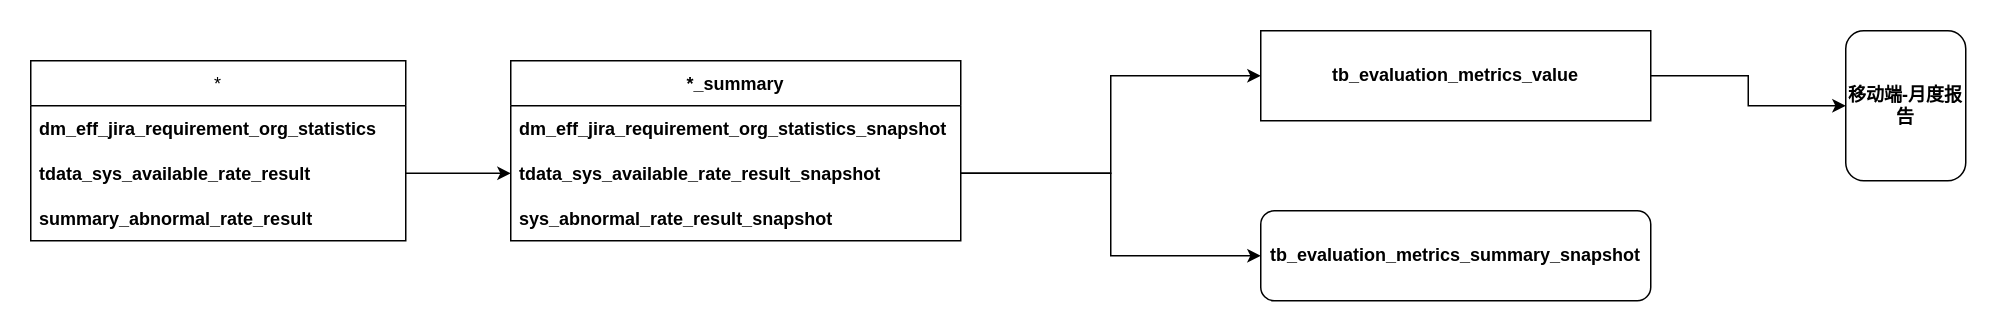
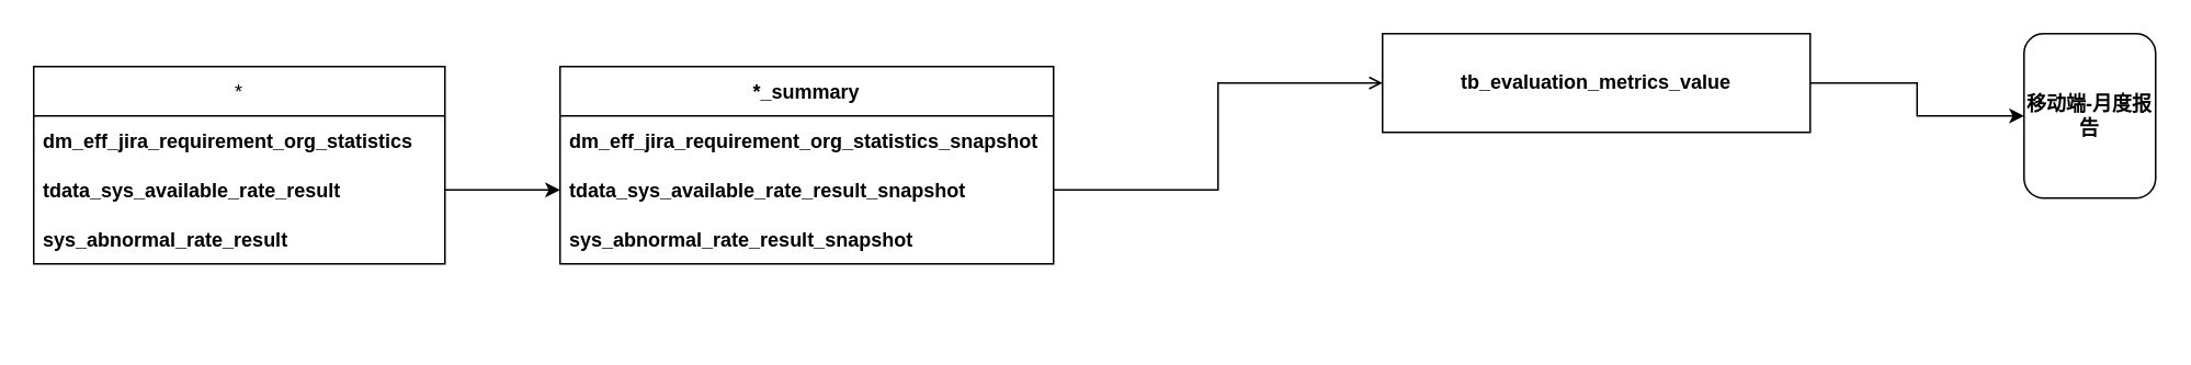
- <mxCell id="15" style="edgeStyle=orthogonalEdgeStyle;rounded=0;orthogonalLoop=1;jettySize=auto;html=1;entryX=0;entryY=0.5;entryDx=0;entryDy=0;" edge="1" parent="1" source="12" target="3"><mxGeometry relative="1" as="geometry"><mxPoint x="720" y="110" as="targetPoint" /></mxGeometry></mxCell>
+ <mxCell id="15" style="edgeStyle=orthogonalEdgeStyle;rounded=0;orthogonalLoop=1;jettySize=auto;html=1;entryX=0;entryY=0.5;entryDx=0;entryDy=0;endArrow=open;" edge="1" parent="1" source="12" target="3"><mxGeometry relative="1" as="geometry"><mxPoint x="720" y="110" as="targetPoint" /></mxGeometry></mxCell>
- <mxCell id="9" value="summary_abnormal_rate_result" style="text;strokeColor=none;fillColor=none;align=left;verticalAlign=middle;spacingLeft=4;spacingRight=4;overflow=hidden;points=[[0,0.5],[1,0.5]];portConstraint=eastwest;rotatable=0;fontStyle=1" vertex="1" parent="6"><mxGeometry y="90" width="250" height="30" as="geometry" /></mxCell>
+ <mxCell id="9" value="sys_abnormal_rate_result" style="text;strokeColor=none;fillColor=none;align=left;verticalAlign=middle;spacingLeft=4;spacingRight=4;overflow=hidden;points=[[0,0.5],[1,0.5]];portConstraint=eastwest;rotatable=0;fontStyle=1" vertex="1" parent="6"><mxGeometry y="90" width="250" height="30" as="geometry" /></mxCell>
- <mxCell id="16" style="edgeStyle=orthogonalEdgeStyle;rounded=0;orthogonalLoop=1;jettySize=auto;html=1;entryX=0;entryY=0.5;entryDx=0;entryDy=0;" edge="1" parent="1" source="12" target="4"><mxGeometry relative="1" as="geometry" /></mxCell>
- <mxCell id="4" value="tb_evaluation_metrics_summary_snapshot" style="rounded=1;whiteSpace=wrap;html=1;fontStyle=1" vertex="1" parent="1"><mxGeometry x="840" y="140" width="260" height="60" as="geometry" /></mxCell>
